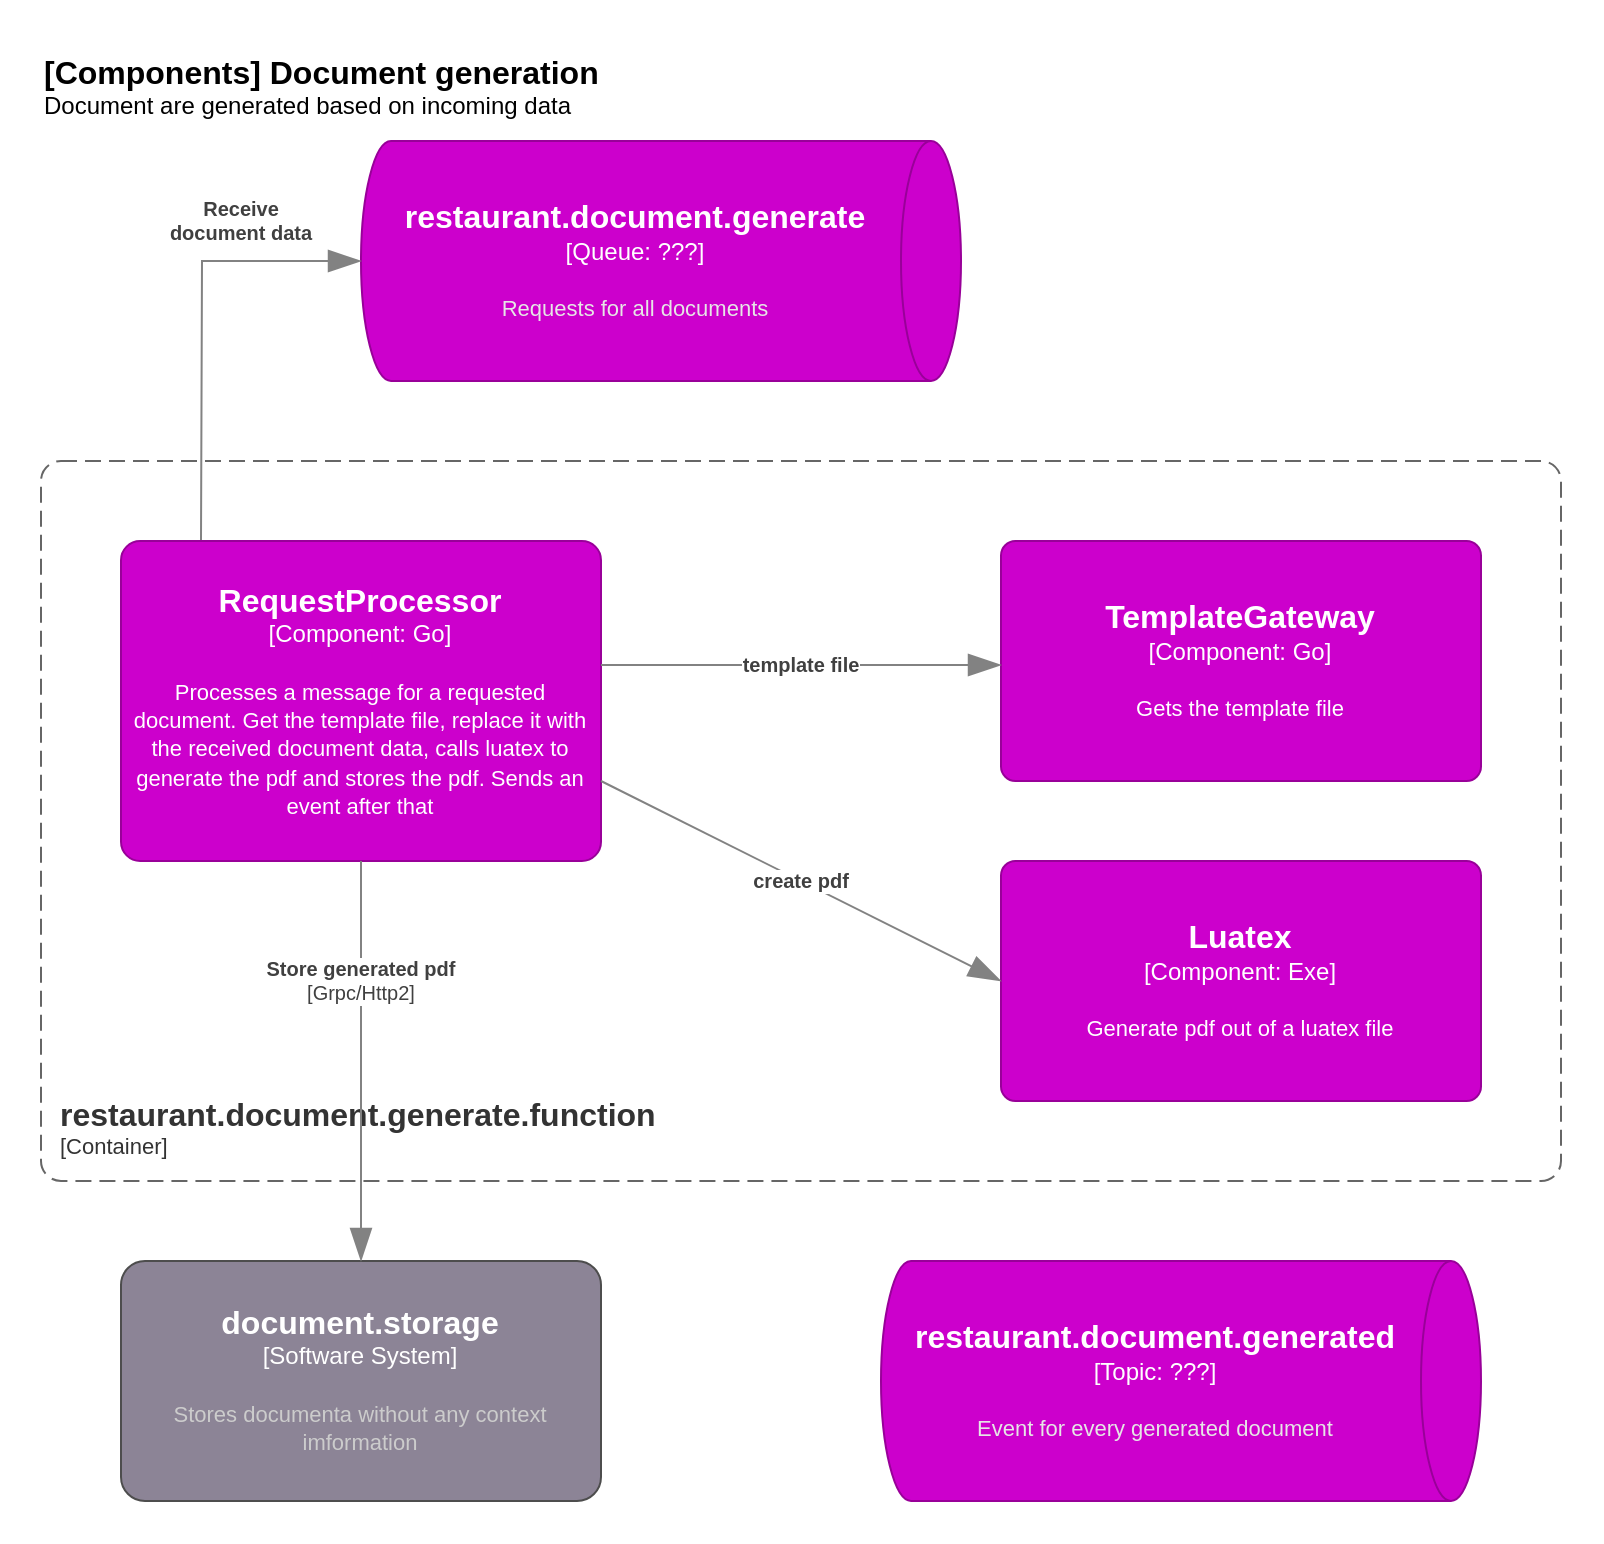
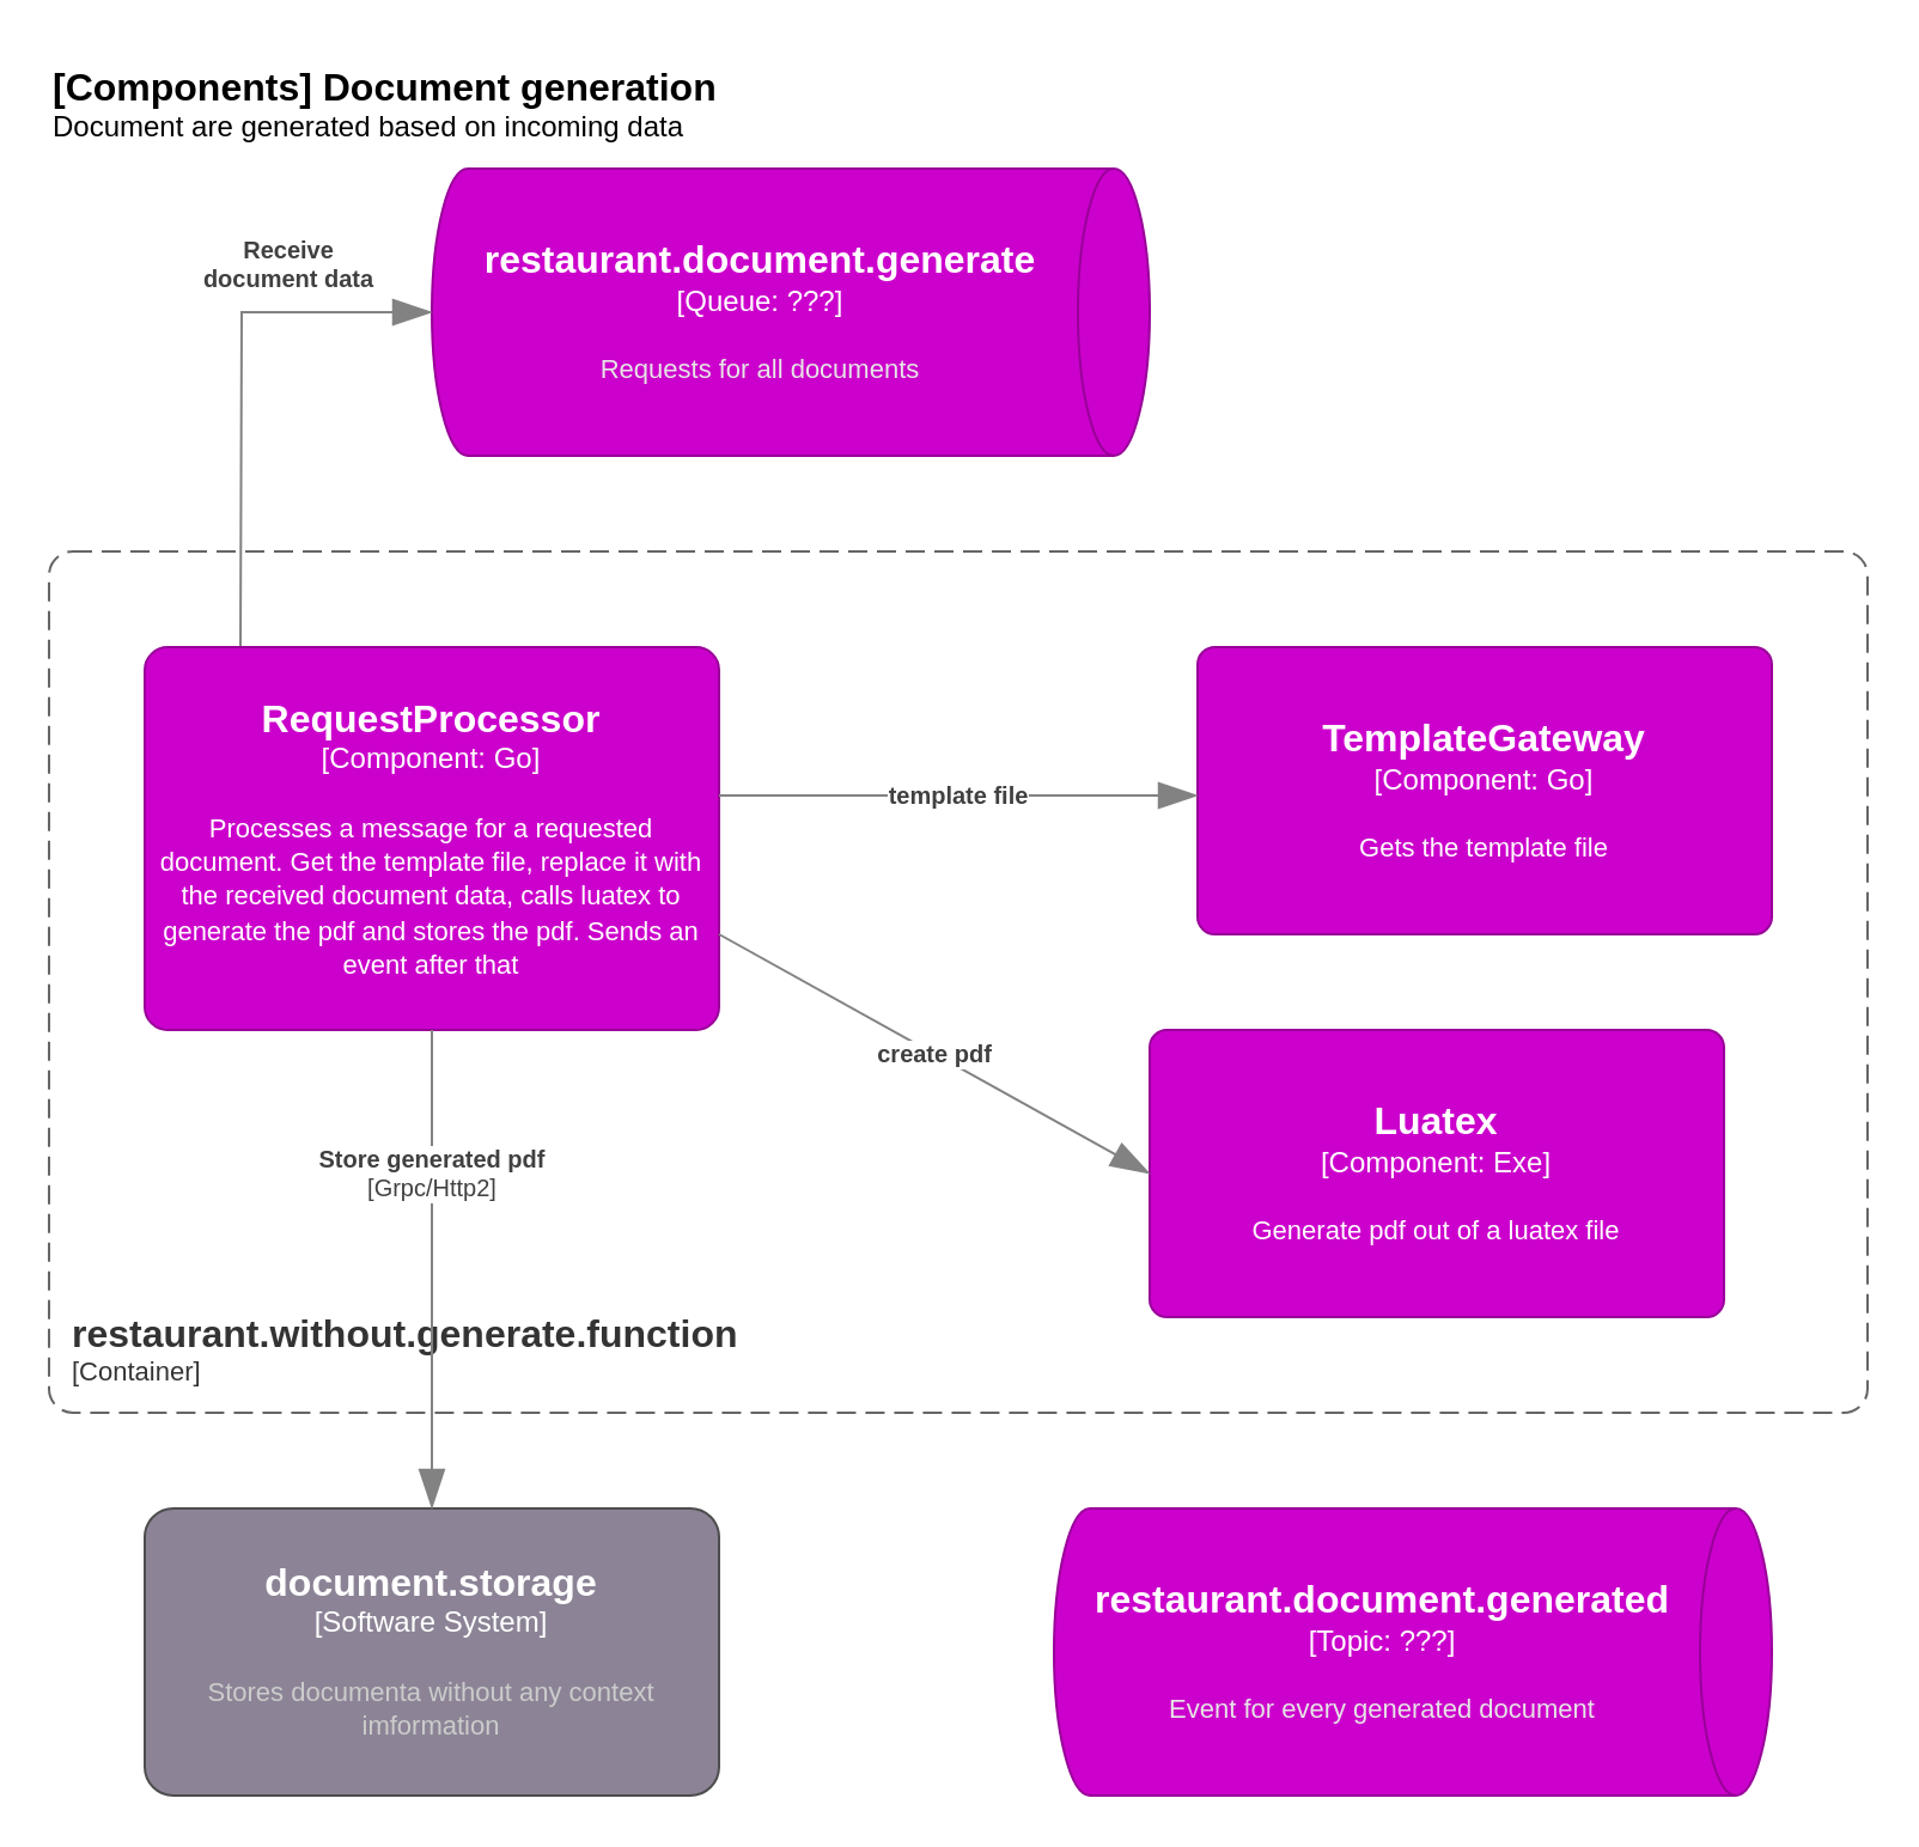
- <mxCell id="9" value="&lt;font style=&quot;font-size: 16px&quot;&gt;&lt;b&gt;Luatex&lt;/b&gt;&lt;/font&gt;&lt;div&gt;[Component: Exe]&lt;/div&gt;&lt;br&gt;&lt;div&gt;&lt;font style=&quot;font-size: 11px&quot;&gt;Generate pdf out of a luatex file&lt;/font&gt;&lt;/div&gt;" style="rounded=1;whiteSpace=wrap;html=1;labelBackgroundColor=none;fillColor=#CC00CC;fontColor=#ffffff;align=center;arcSize=6;strokeColor=#990099;metaEdit=1;resizable=0;points=[[0.25,0,0],[0.5,0,0],[0.75,0,0],[1,0.25,0],[1,0.5,0],[1,0.75,0],[0.75,1,0],[0.5,1,0],[0.25,1,0],[0,0.75,0],[0,0.5,0],[0,0.25,0]];" vertex="1" parent="1"><mxGeometry x="500" y="430" width="240" height="120" as="geometry" /></mxCell>
+ <mxCell id="9" value="&lt;font style=&quot;font-size: 16px&quot;&gt;&lt;b&gt;Luatex&lt;/b&gt;&lt;/font&gt;&lt;div&gt;[Component: Exe]&lt;/div&gt;&lt;br&gt;&lt;div&gt;&lt;font style=&quot;font-size: 11px&quot;&gt;Generate pdf out of a luatex file&lt;/font&gt;&lt;/div&gt;" style="rounded=1;whiteSpace=wrap;html=1;labelBackgroundColor=none;fillColor=#CC00CC;fontColor=#ffffff;align=center;arcSize=6;strokeColor=#990099;metaEdit=1;resizable=0;points=[[0.25,0,0],[0.5,0,0],[0.75,0,0],[1,0.25,0],[1,0.5,0],[1,0.75,0],[0.75,1,0],[0.5,1,0],[0.25,1,0],[0,0.75,0],[0,0.5,0],[0,0.25,0]];" vertex="1" parent="1"><mxGeometry x="480" y="430" width="240" height="120" as="geometry" /></mxCell>
- <mxCell id="3" value="&lt;font style=&quot;font-size: 16px&quot;&gt;&lt;b&gt;&lt;div style=&quot;text-align: left&quot;&gt;restaurant.document.generate.function&lt;/div&gt;&lt;/b&gt;&lt;/font&gt;&lt;div style=&quot;text-align: left&quot;&gt;[Container]&lt;/div&gt;" style="rounded=1;fontSize=11;whiteSpace=wrap;html=1;dashed=1;arcSize=20;fillColor=none;strokeColor=#666666;fontColor=#333333;labelBackgroundColor=none;align=left;verticalAlign=bottom;labelBorderColor=none;spacingTop=0;spacing=10;dashPattern=8 4;metaEdit=1;rotatable=0;perimeter=rectanglePerimeter;noLabel=0;labelPadding=0;allowArrows=0;connectable=0;expand=0;recursiveResize=0;editable=1;pointerEvents=0;absoluteArcSize=1;points=[[0.25,0,0],[0.5,0,0],[0.75,0,0],[1,0.25,0],[1,0.5,0],[1,0.75,0],[0.75,1,0],[0.5,1,0],[0.25,1,0],[0,0.75,0],[0,0.5,0],[0,0.25,0]];" vertex="1" parent="1"><mxGeometry x="20" y="230" width="760" height="360" as="geometry" /></mxCell>
+ <mxCell id="3" value="&lt;font style=&quot;font-size: 16px&quot;&gt;&lt;b&gt;&lt;div style=&quot;text-align: left&quot;&gt;restaurant.without.generate.function&lt;/div&gt;&lt;/b&gt;&lt;/font&gt;&lt;div style=&quot;text-align: left&quot;&gt;[Container]&lt;/div&gt;" style="rounded=1;fontSize=11;whiteSpace=wrap;html=1;dashed=1;arcSize=20;fillColor=none;strokeColor=#666666;fontColor=#333333;labelBackgroundColor=none;align=left;verticalAlign=bottom;labelBorderColor=none;spacingTop=0;spacing=10;dashPattern=8 4;metaEdit=1;rotatable=0;perimeter=rectanglePerimeter;noLabel=0;labelPadding=0;allowArrows=0;connectable=0;expand=0;recursiveResize=0;editable=1;pointerEvents=0;absoluteArcSize=1;points=[[0.25,0,0],[0.5,0,0],[0.75,0,0],[1,0.25,0],[1,0.5,0],[1,0.75,0],[0.75,1,0],[0.5,1,0],[0.25,1,0],[0,0.75,0],[0,0.5,0],[0,0.25,0]];" vertex="1" parent="1"><mxGeometry x="20" y="230" width="760" height="360" as="geometry" /></mxCell>
